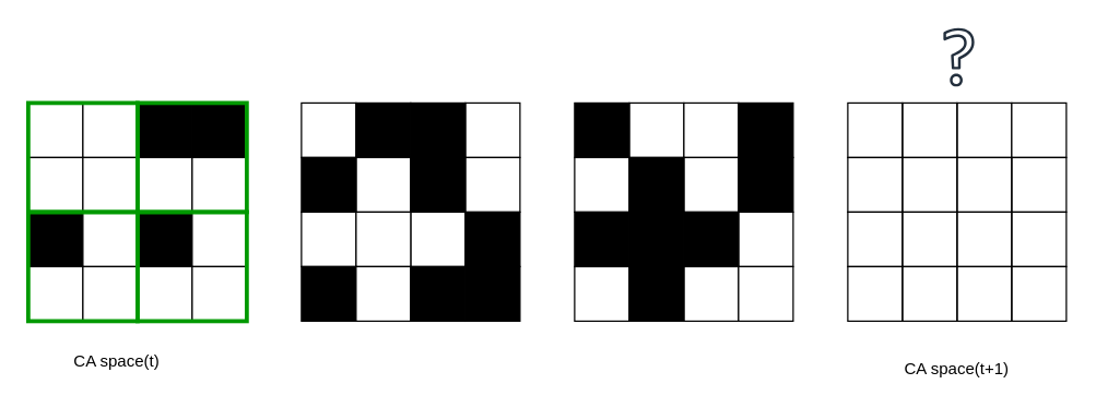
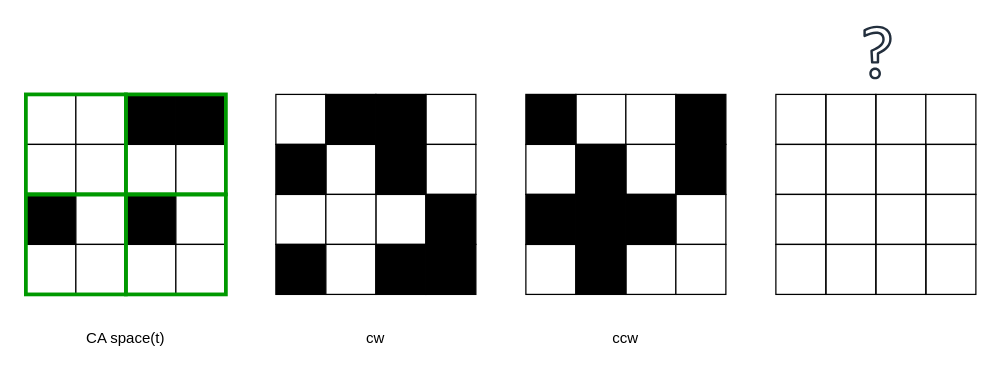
- <mxCell id="70" value="CA space(t)" style="text;html=1;strokeColor=none;fillColor=none;align=center;verticalAlign=middle;whiteSpace=wrap;rounded=0;" parent="1" vertex="1"><mxGeometry x="45" y="250.03" width="80" height="30" as="geometry" /></mxCell>
+ <mxCell id="70" value="CA space(t)" style="text;html=1;strokeColor=none;fillColor=none;align=center;verticalAlign=middle;whiteSpace=wrap;rounded=0;" parent="1" vertex="1"><mxGeometry x="60" y="255.03" width="80" height="30" as="geometry" /></mxCell>
+ <mxCell id="72" value="cw" style="text;html=1;strokeColor=none;fillColor=none;align=center;verticalAlign=middle;whiteSpace=wrap;rounded=0;" parent="1" vertex="1"><mxGeometry x="270" y="255.03" width="60" height="30" as="geometry" /></mxCell>
+ <mxCell id="73" value="ccw" style="text;html=1;strokeColor=none;fillColor=none;align=center;verticalAlign=middle;whiteSpace=wrap;rounded=0;" parent="1" vertex="1"><mxGeometry x="470" y="255.03" width="60" height="30" as="geometry" /></mxCell>
- <mxCell id="71" value="CA space(t+1)" style="text;html=1;strokeColor=none;fillColor=none;align=center;verticalAlign=middle;whiteSpace=wrap;rounded=0;" parent="1" vertex="1"><mxGeometry x="660" y="255.03" width="80" height="30" as="geometry" /></mxCell>
